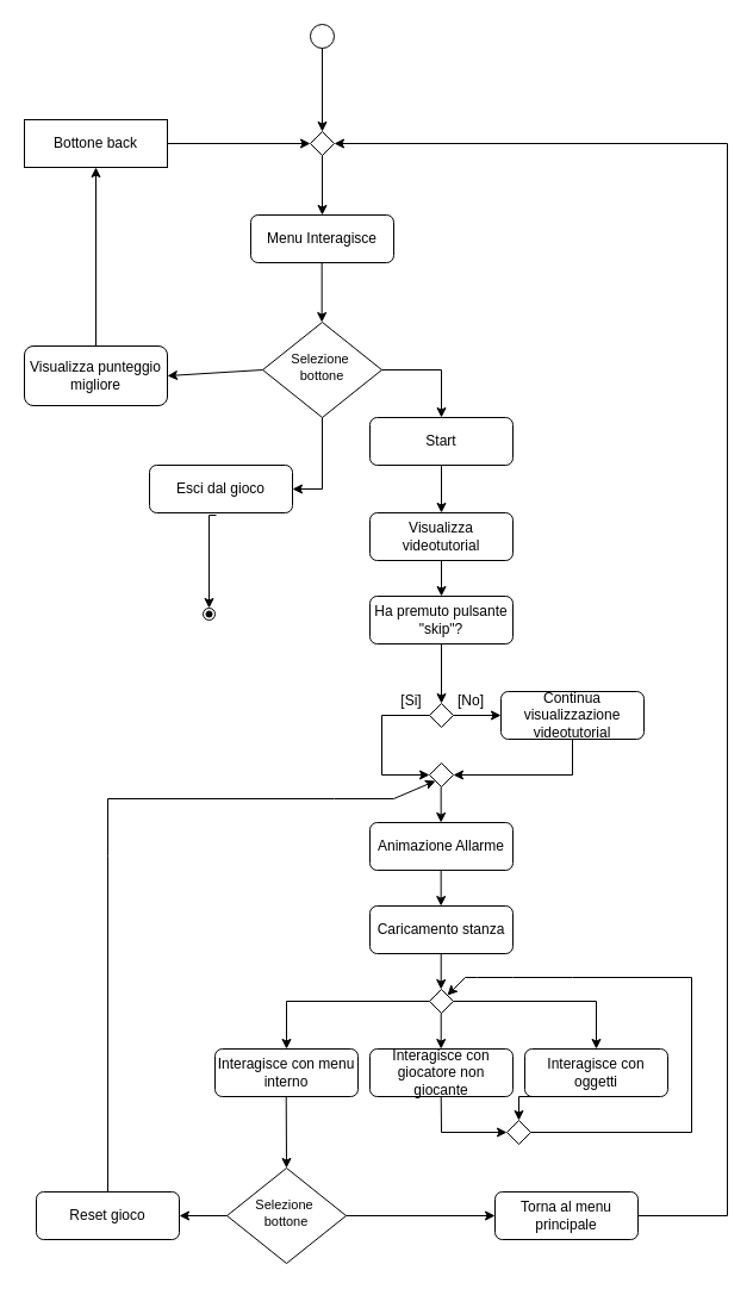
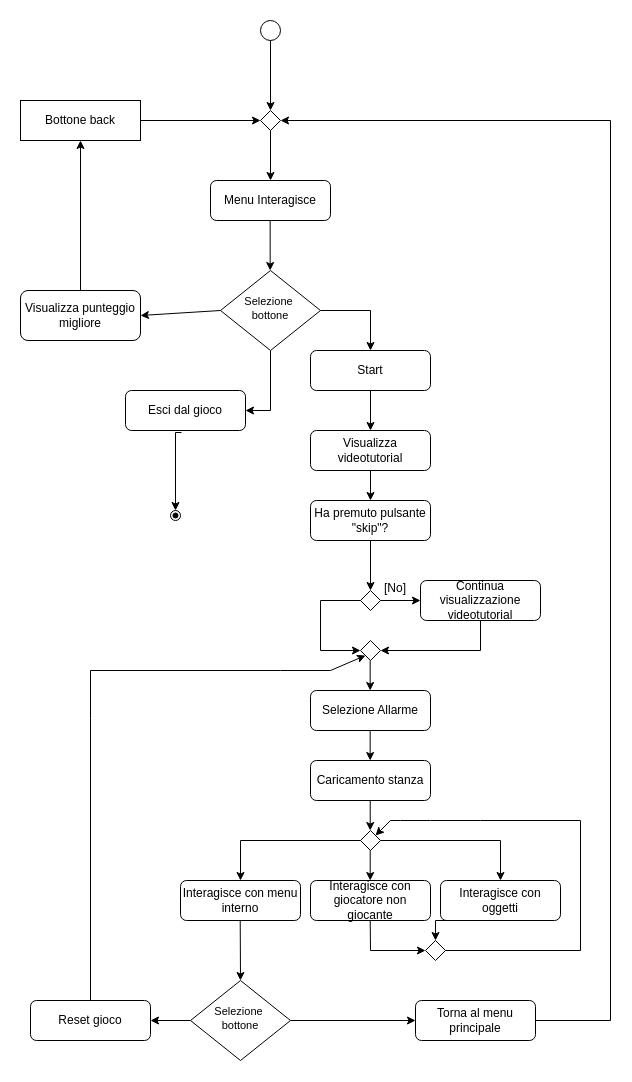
- <mxCell id="20" value="[Si]" style="text;html=1;align=center;verticalAlign=middle;whiteSpace=wrap;rounded=0;" vertex="1" parent="1"><mxGeometry x="330" y="575" width="30" height="25" as="geometry" /></mxCell>
- <mxCell id="27" value="Animazione Allarme" style="rounded=1;whiteSpace=wrap;html=1;fontSize=12;glass=0;strokeWidth=1;shadow=0;" vertex="1" parent="1"><mxGeometry x="310" y="690" width="120" height="40" as="geometry" /></mxCell>
+ <mxCell id="27" value="Selezione Allarme" style="rounded=1;whiteSpace=wrap;html=1;fontSize=12;glass=0;strokeWidth=1;shadow=0;" vertex="1" parent="1"><mxGeometry x="310" y="690" width="120" height="40" as="geometry" /></mxCell>
